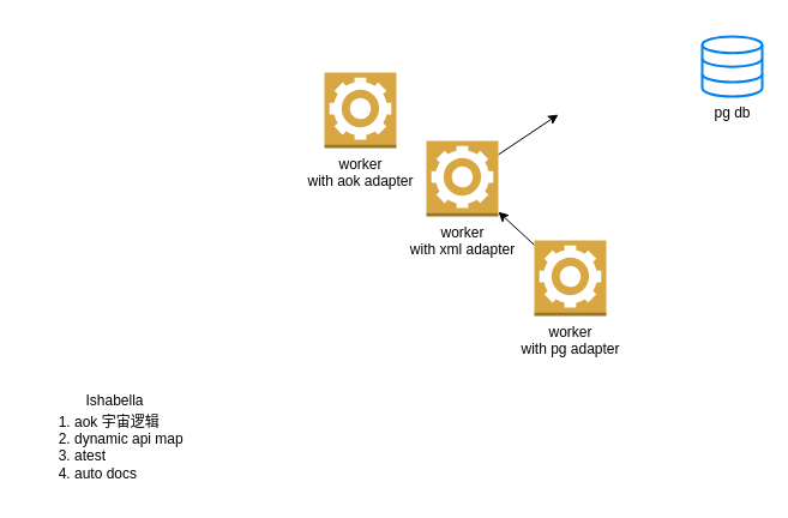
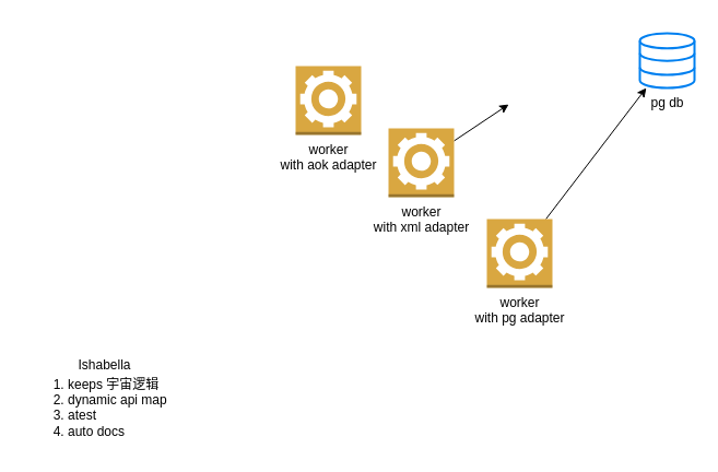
- <mxCell id="3" style="edgeStyle=none;rounded=0;orthogonalLoop=1;jettySize=auto;html=1;" edge="1" parent="1" source="4" target="6"><mxGeometry relative="1" as="geometry" /></mxCell>
+ <mxCell id="3" style="edgeStyle=none;rounded=0;orthogonalLoop=1;jettySize=auto;html=1;" edge="1" parent="1" source="4" target="9"><mxGeometry relative="1" as="geometry" /></mxCell>
- <mxCell id="10" value="&lt;ol&gt;&lt;li&gt;aok 宇宙逻辑&lt;/li&gt;&lt;li&gt;dynamic api map&lt;/li&gt;&lt;li&gt;atest&lt;/li&gt;&lt;li&gt;auto docs&lt;/li&gt;&lt;/ol&gt;" style="text;strokeColor=none;fillColor=none;html=1;whiteSpace=wrap;verticalAlign=middle;overflow=hidden;" vertex="1" parent="1"><mxGeometry x="20" y="330" width="150" height="80" as="geometry" /></mxCell>
+ <mxCell id="10" value="&lt;ol&gt;&lt;li&gt;keeps 宇宙逻辑&lt;/li&gt;&lt;li&gt;dynamic api map&lt;/li&gt;&lt;li&gt;atest&lt;/li&gt;&lt;li&gt;auto docs&lt;/li&gt;&lt;/ol&gt;" style="text;strokeColor=none;fillColor=none;html=1;whiteSpace=wrap;verticalAlign=middle;overflow=hidden;" vertex="1" parent="1"><mxGeometry x="20" y="330" width="150" height="80" as="geometry" /></mxCell>
